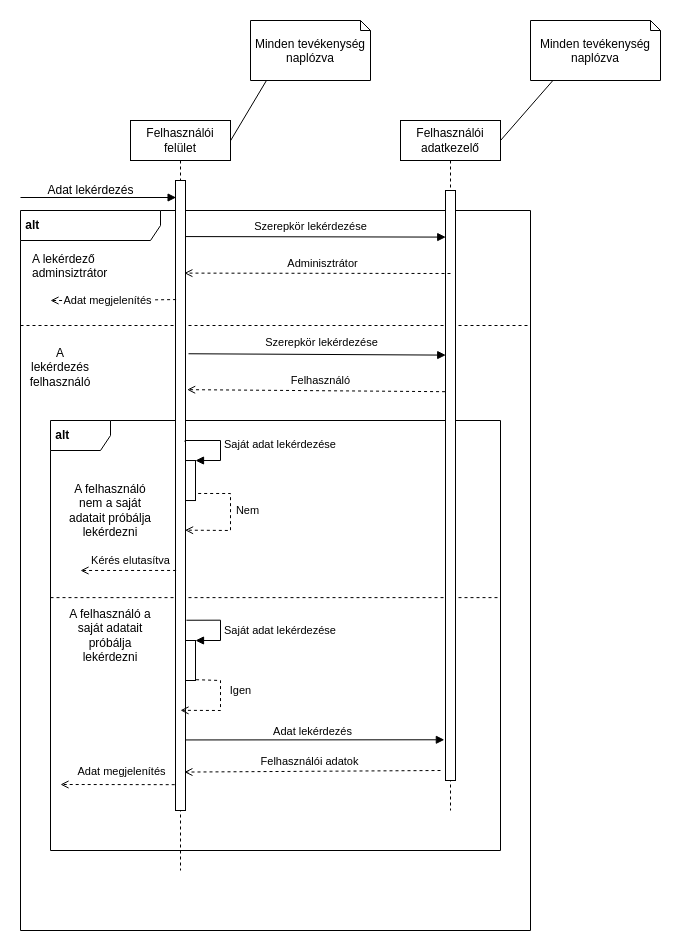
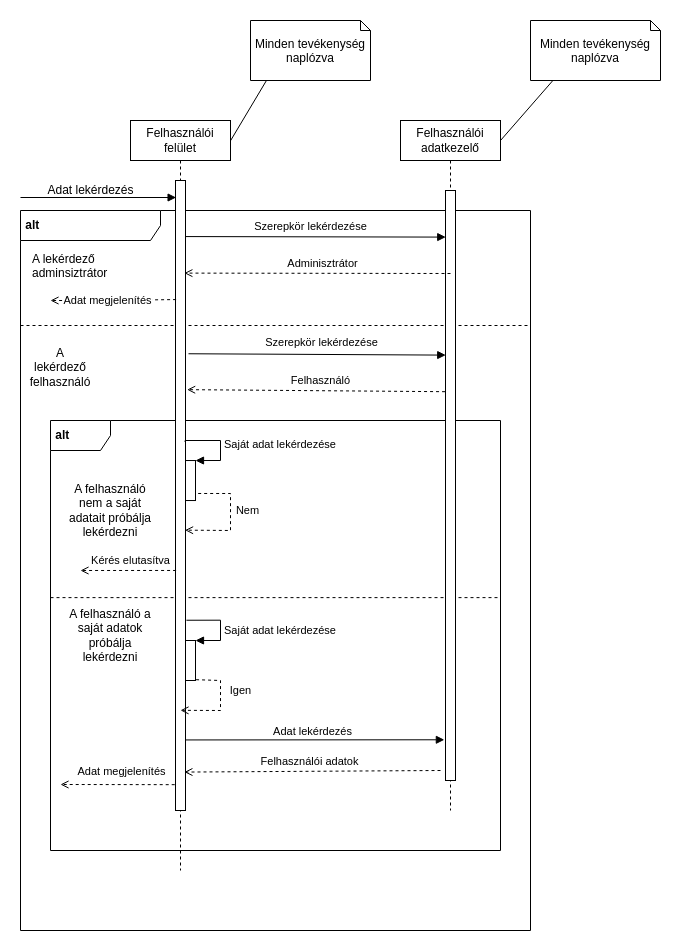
- <mxCell id="6" value="A lekérdezés felhasználó" style="text;html=1;strokeColor=none;fillColor=none;align=center;verticalAlign=middle;whiteSpace=wrap;rounded=0;" vertex="1" parent="2"><mxGeometry x="10" y="130.002" width="60" height="53.333" as="geometry" /></mxCell>
+ <mxCell id="6" value="A lekérdező felhasználó" style="text;html=1;strokeColor=none;fillColor=none;align=center;verticalAlign=middle;whiteSpace=wrap;rounded=0;" vertex="1" parent="2"><mxGeometry x="10" y="130.002" width="60" height="53.333" as="geometry" /></mxCell>
- <mxCell id="9" value="A felhasználó a saját adatait próbálja lekérdezni" style="text;html=1;strokeColor=none;fillColor=none;align=center;verticalAlign=middle;whiteSpace=wrap;rounded=0;" vertex="1" parent="2"><mxGeometry x="40" y="400" width="100" height="50" as="geometry" /></mxCell>
+ <mxCell id="9" value="A felhasználó a saját adatok próbálja lekérdezni" style="text;html=1;strokeColor=none;fillColor=none;align=center;verticalAlign=middle;whiteSpace=wrap;rounded=0;" vertex="1" parent="2"><mxGeometry x="40" y="400" width="100" height="50" as="geometry" /></mxCell>
